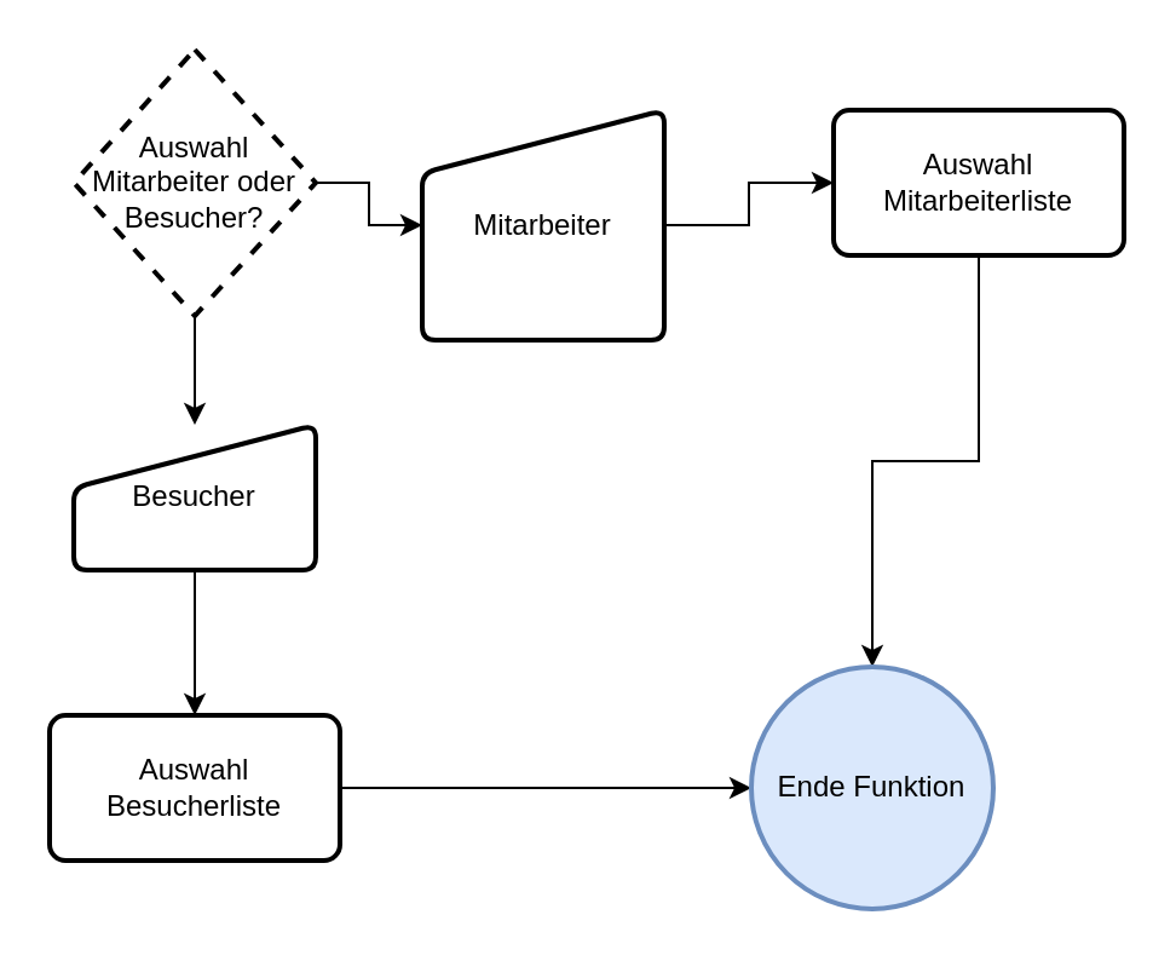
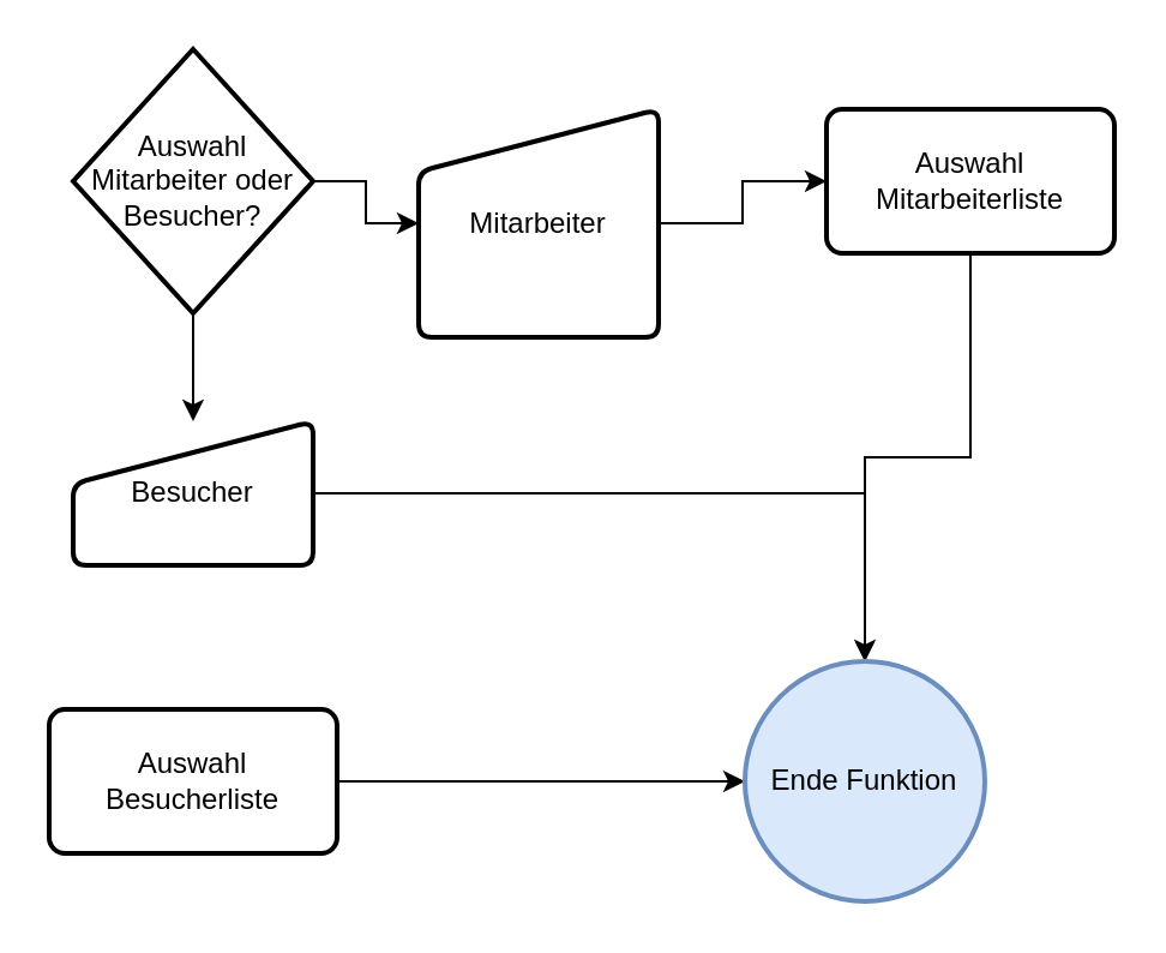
- <mxCell id="4" value="&lt;span style=&quot;&quot;&gt;Auswahl Mitarbeiter oder Besucher?&lt;/span&gt;" style="rhombus;whiteSpace=wrap;html=1;strokeWidth=2;dashed=1;" parent="1" vertex="1"><mxGeometry x="30" y="20" width="100" height="110" as="geometry" /></mxCell>
+ <mxCell id="4" value="&lt;span style=&quot;&quot;&gt;Auswahl Mitarbeiter oder Besucher?&lt;/span&gt;" style="rhombus;whiteSpace=wrap;html=1;strokeWidth=2;" parent="1" vertex="1"><mxGeometry x="30" y="20" width="100" height="110" as="geometry" /></mxCell>
- <mxCell id="9" value="" style="edgeStyle=orthogonalEdgeStyle;rounded=0;orthogonalLoop=1;jettySize=auto;html=1;" edge="1" parent="1" source="10" target="13"><mxGeometry relative="1" as="geometry" /></mxCell>
+ <mxCell id="9" value="" style="edgeStyle=orthogonalEdgeStyle;rounded=0;orthogonalLoop=1;jettySize=auto;html=1;endArrow=open;" edge="1" parent="1" source="10" target="13"><mxGeometry relative="1" as="geometry" /></mxCell>
- <mxCell id="7" value="" style="edgeStyle=orthogonalEdgeStyle;rounded=0;orthogonalLoop=1;jettySize=auto;html=1;" parent="1" source="8" target="12" edge="1"><mxGeometry relative="1" as="geometry" /></mxCell>
+ <mxCell id="7" value="" style="edgeStyle=orthogonalEdgeStyle;rounded=0;orthogonalLoop=1;jettySize=auto;html=1;" parent="1" source="8" target="13" edge="1"><mxGeometry relative="1" as="geometry" /></mxCell>
